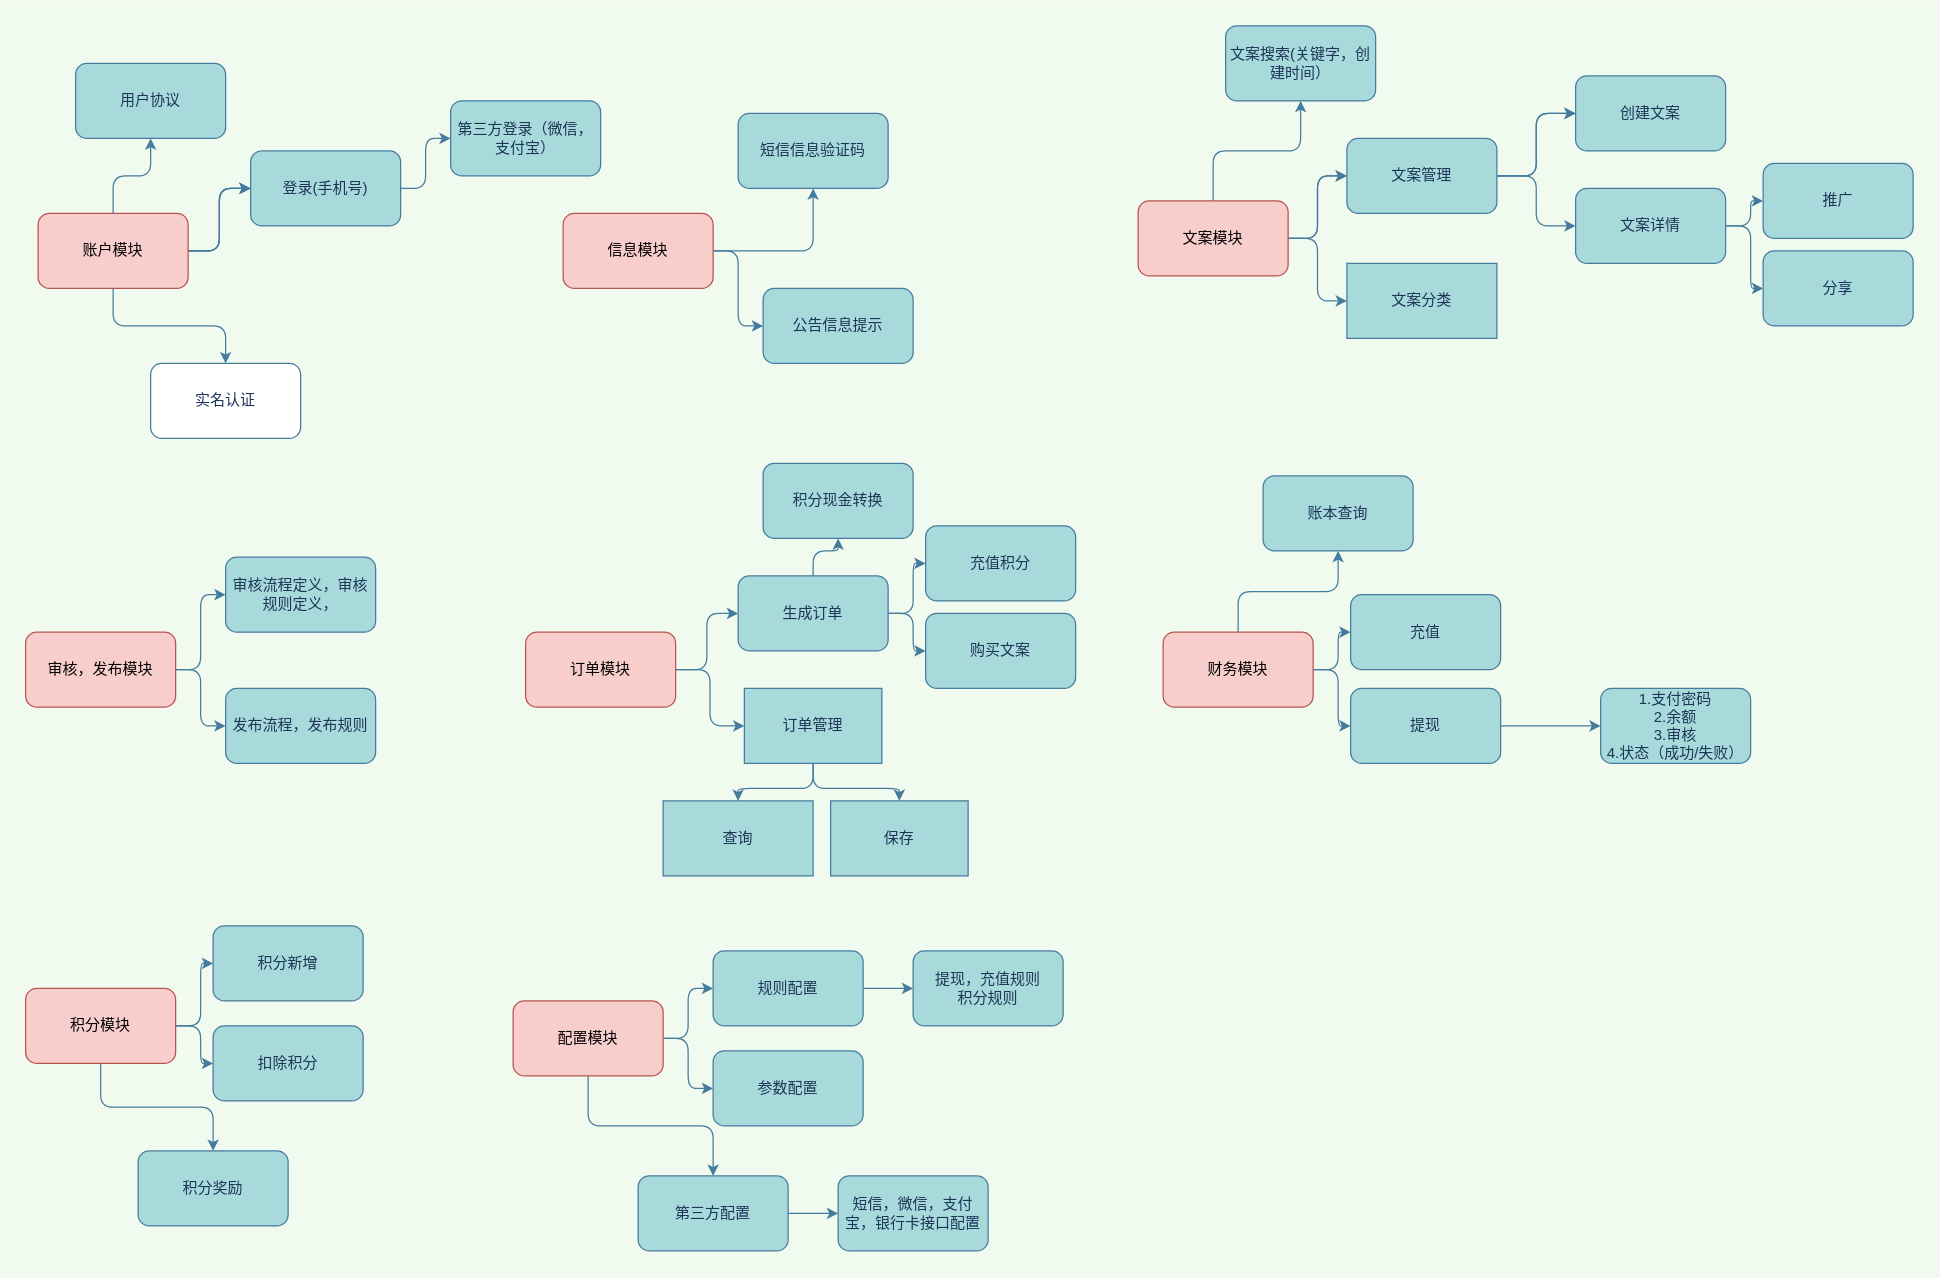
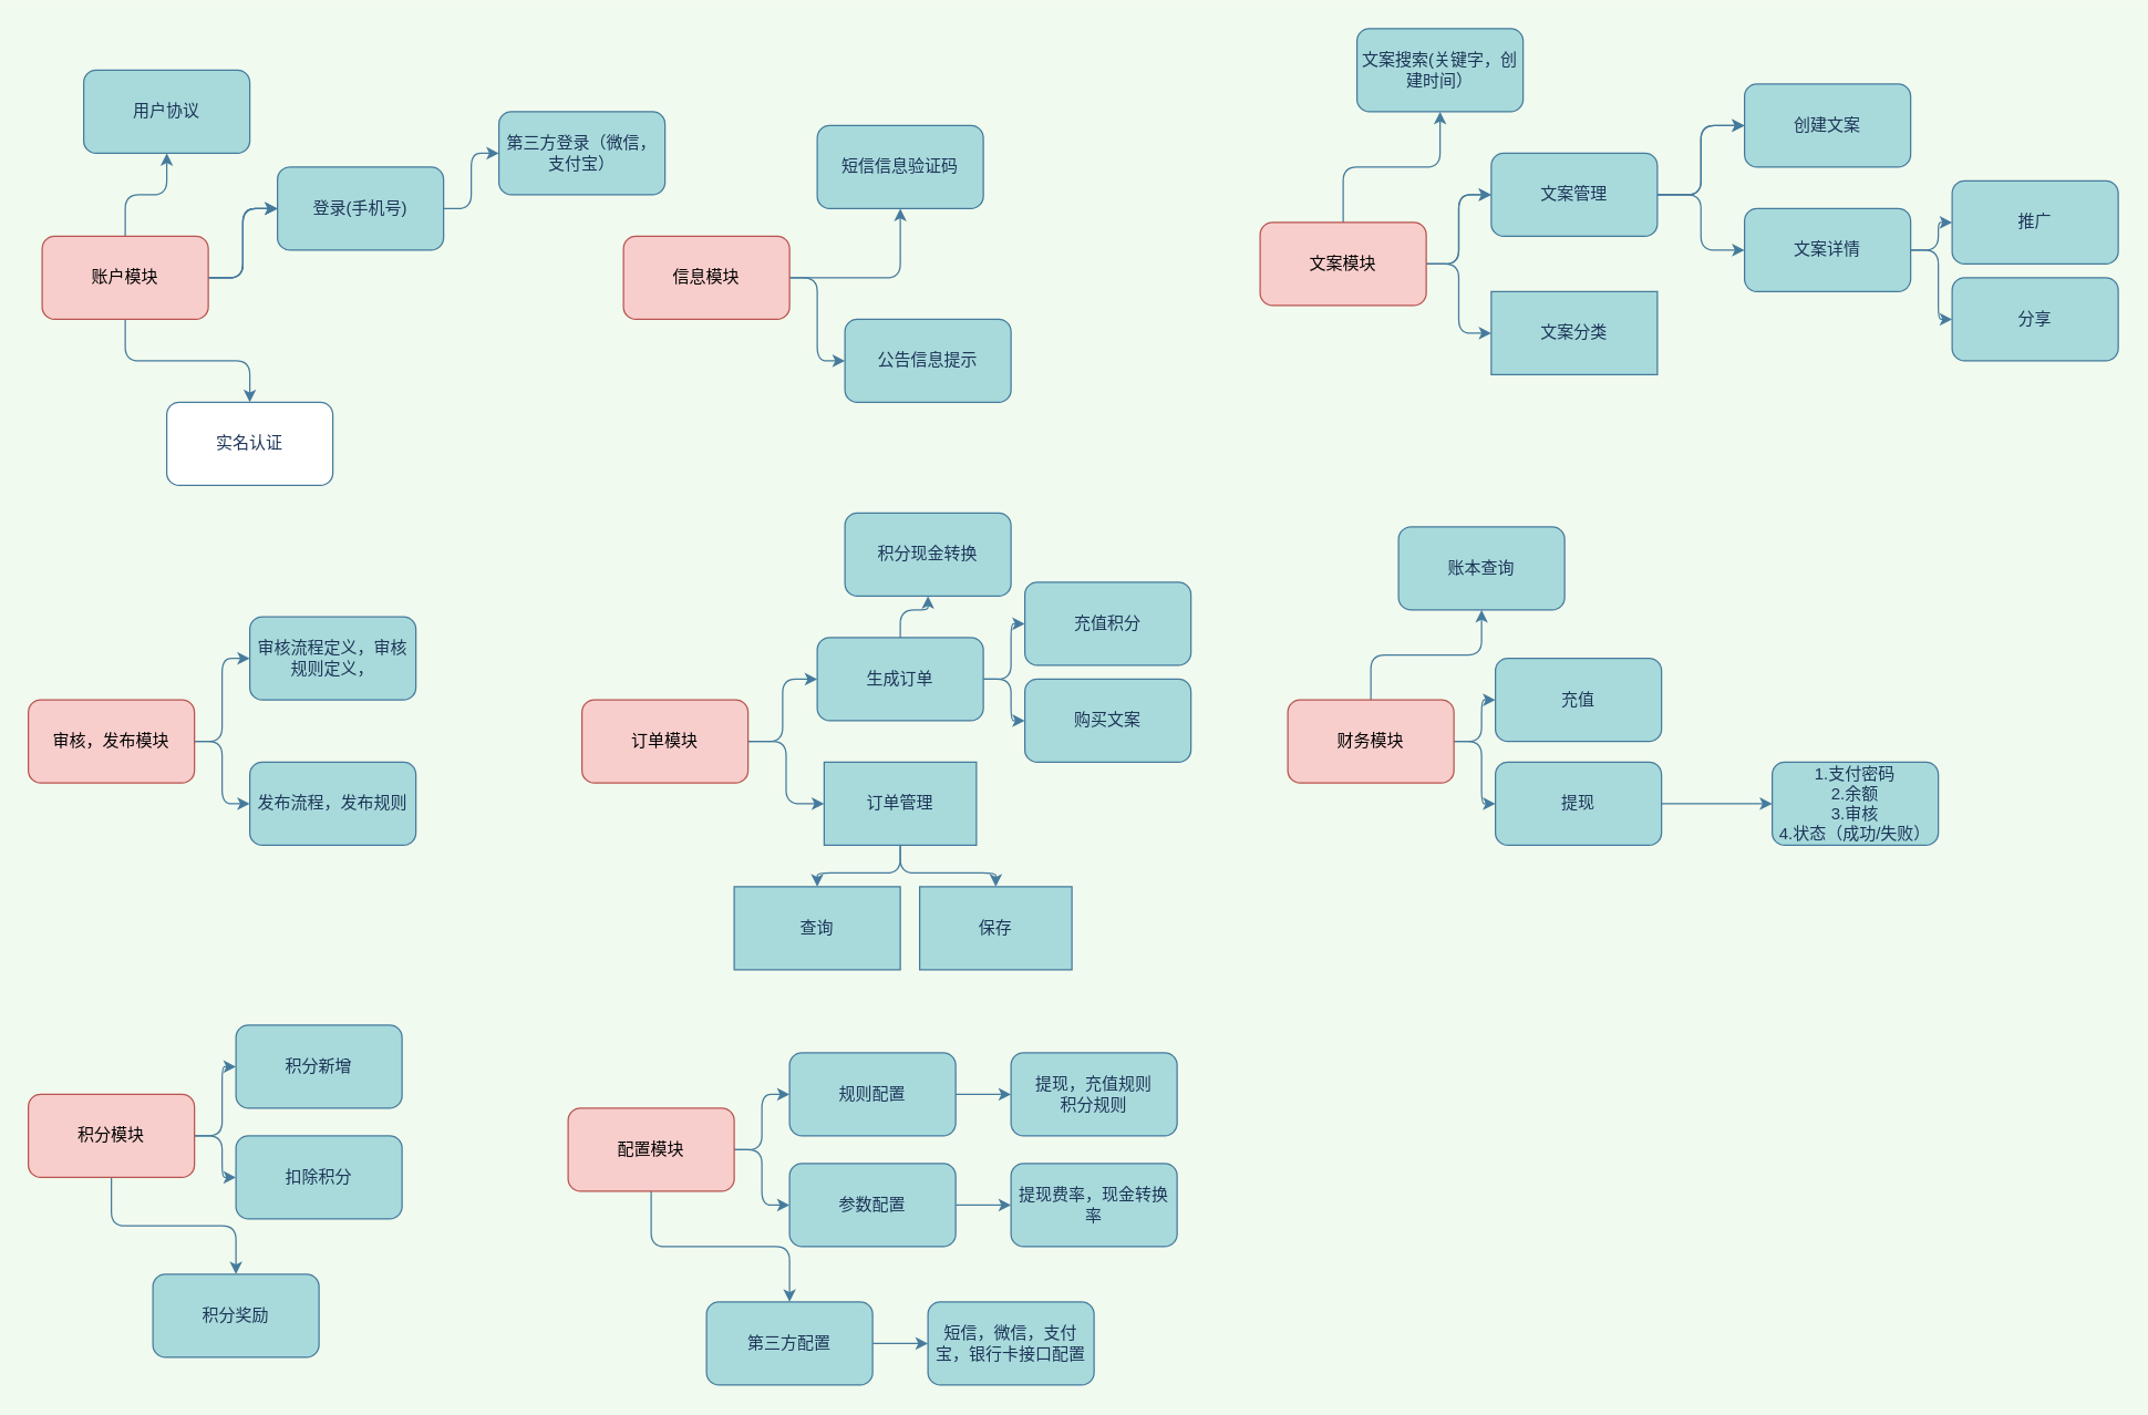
+ <mxCell id="75" value="" style="edgeStyle=orthogonalEdgeStyle;curved=0;rounded=1;sketch=0;orthogonalLoop=1;jettySize=auto;html=1;strokeColor=#457B9D;fillColor=#A8DADC;fontColor=#1D3557;" edge="1" parent="1" source="76" target="80"><mxGeometry relative="1" as="geometry" /></mxCell>
+ <mxCell id="80" value="提现费率，现金转换率" style="whiteSpace=wrap;html=1;rounded=1;fontColor=#1D3557;strokeColor=#457B9D;fillColor=#A8DADC;sketch=0;" vertex="1" parent="1"><mxGeometry x="730" y="840" width="120" height="60" as="geometry" /></mxCell>
